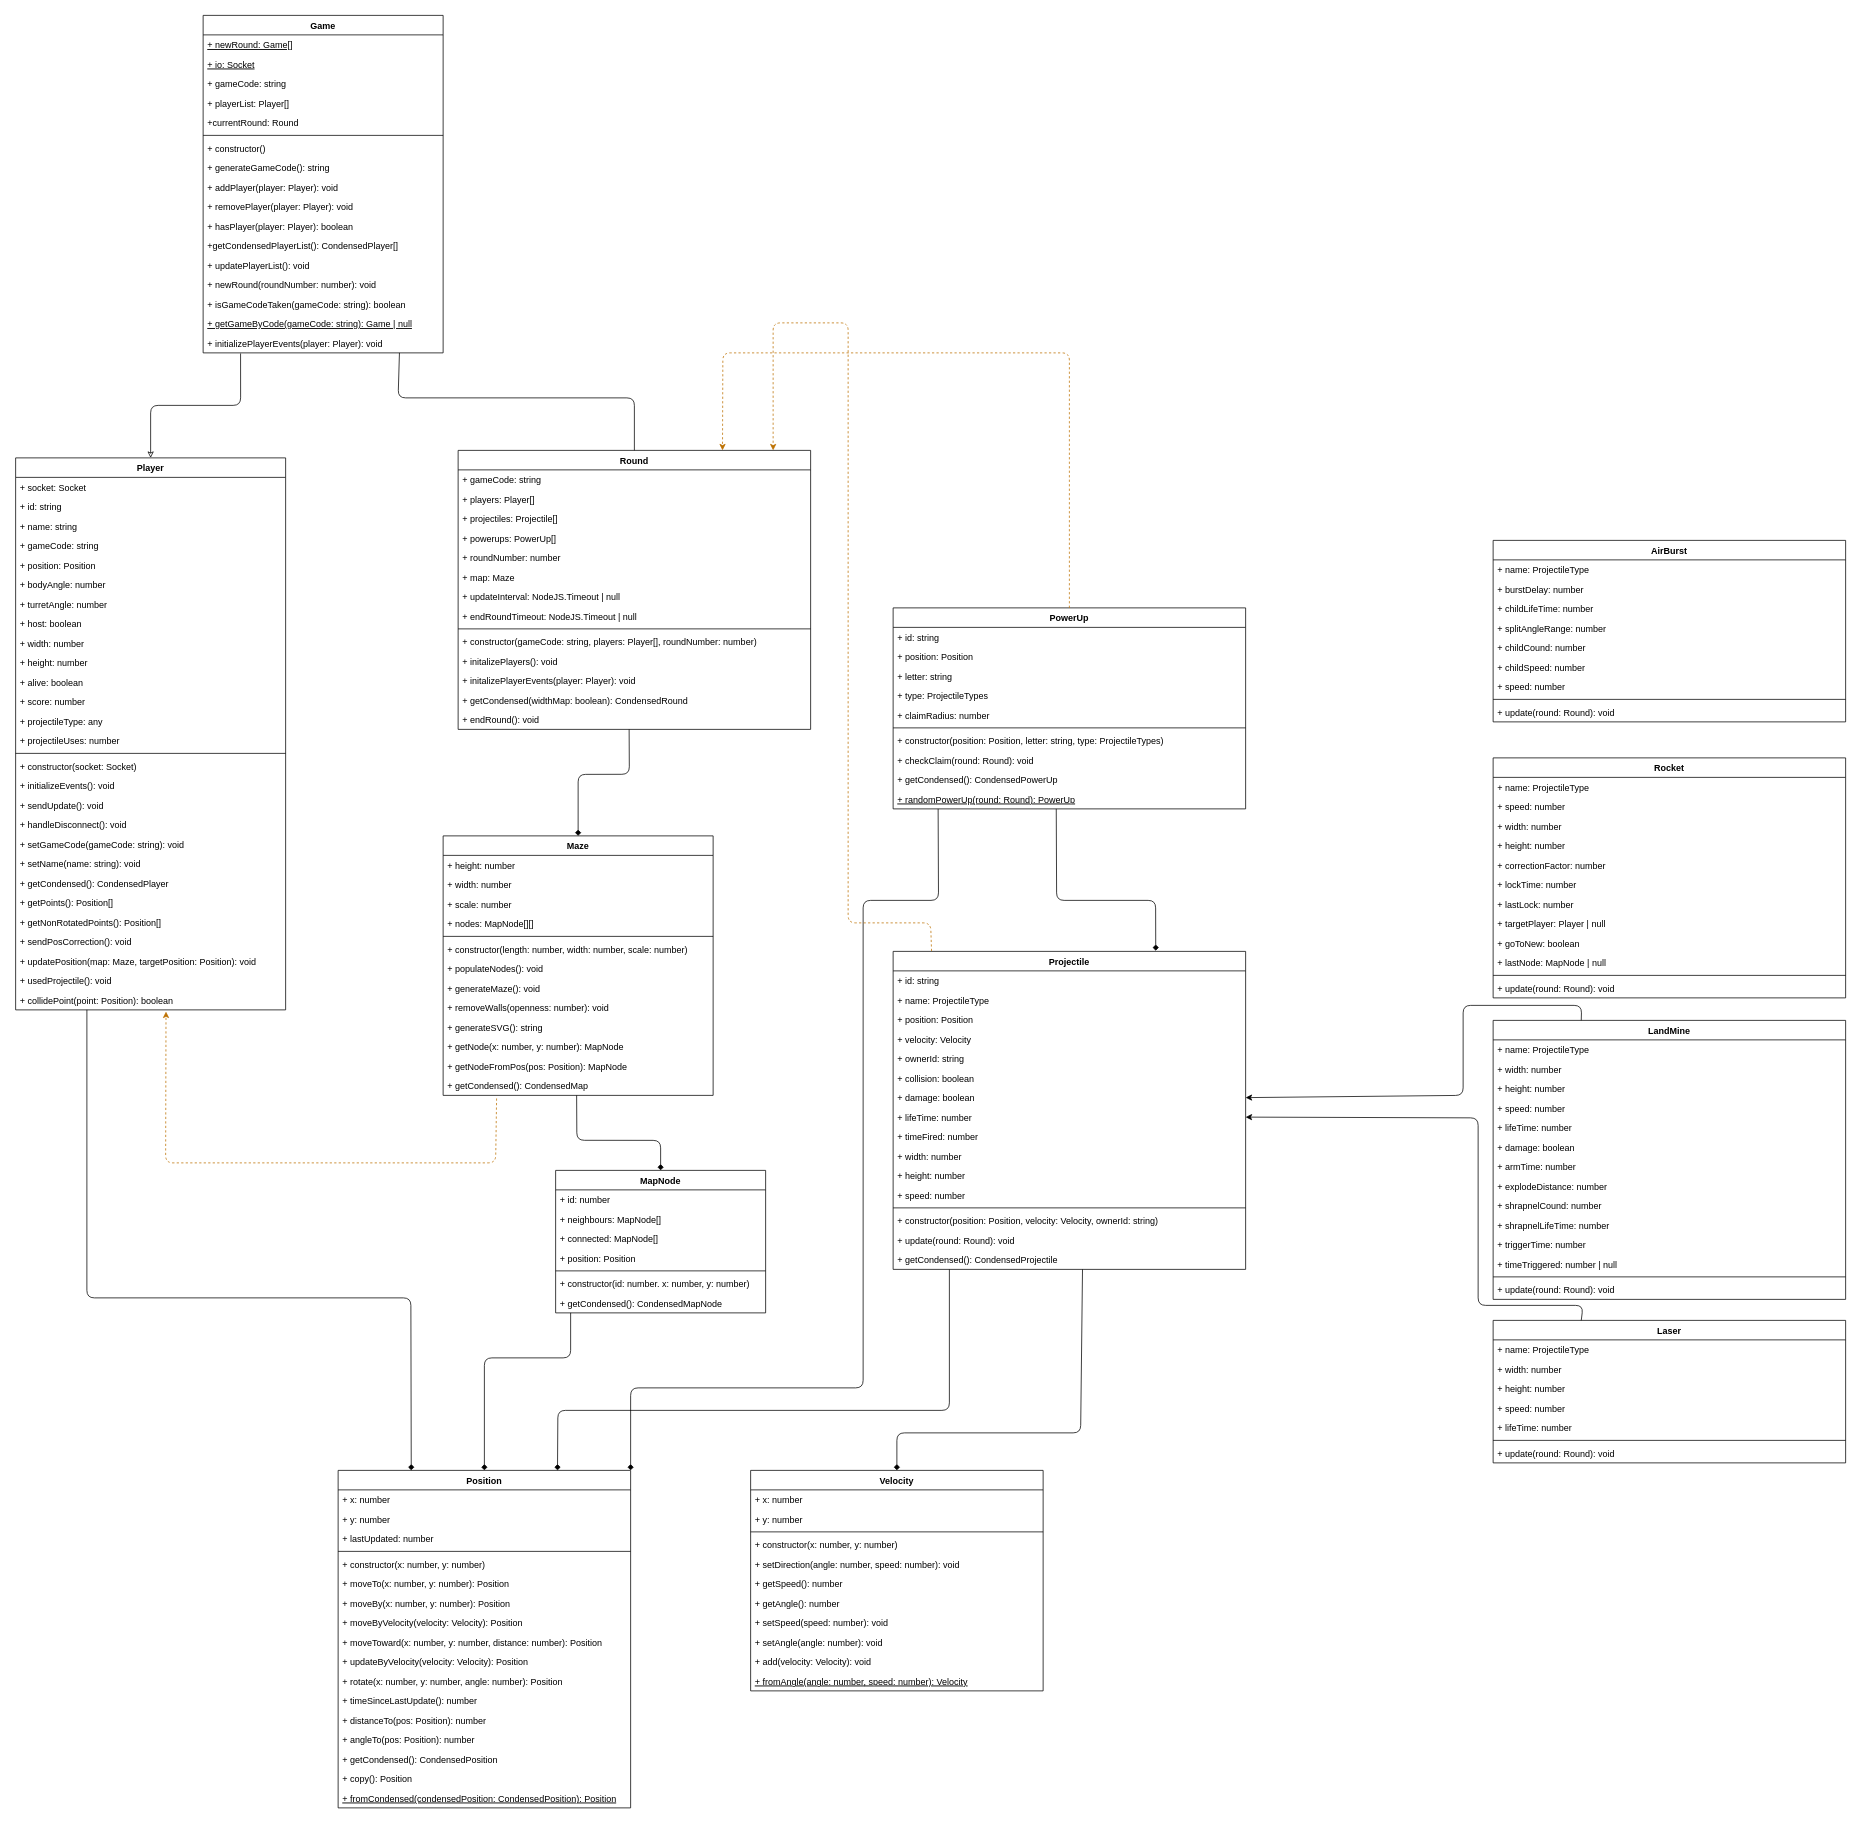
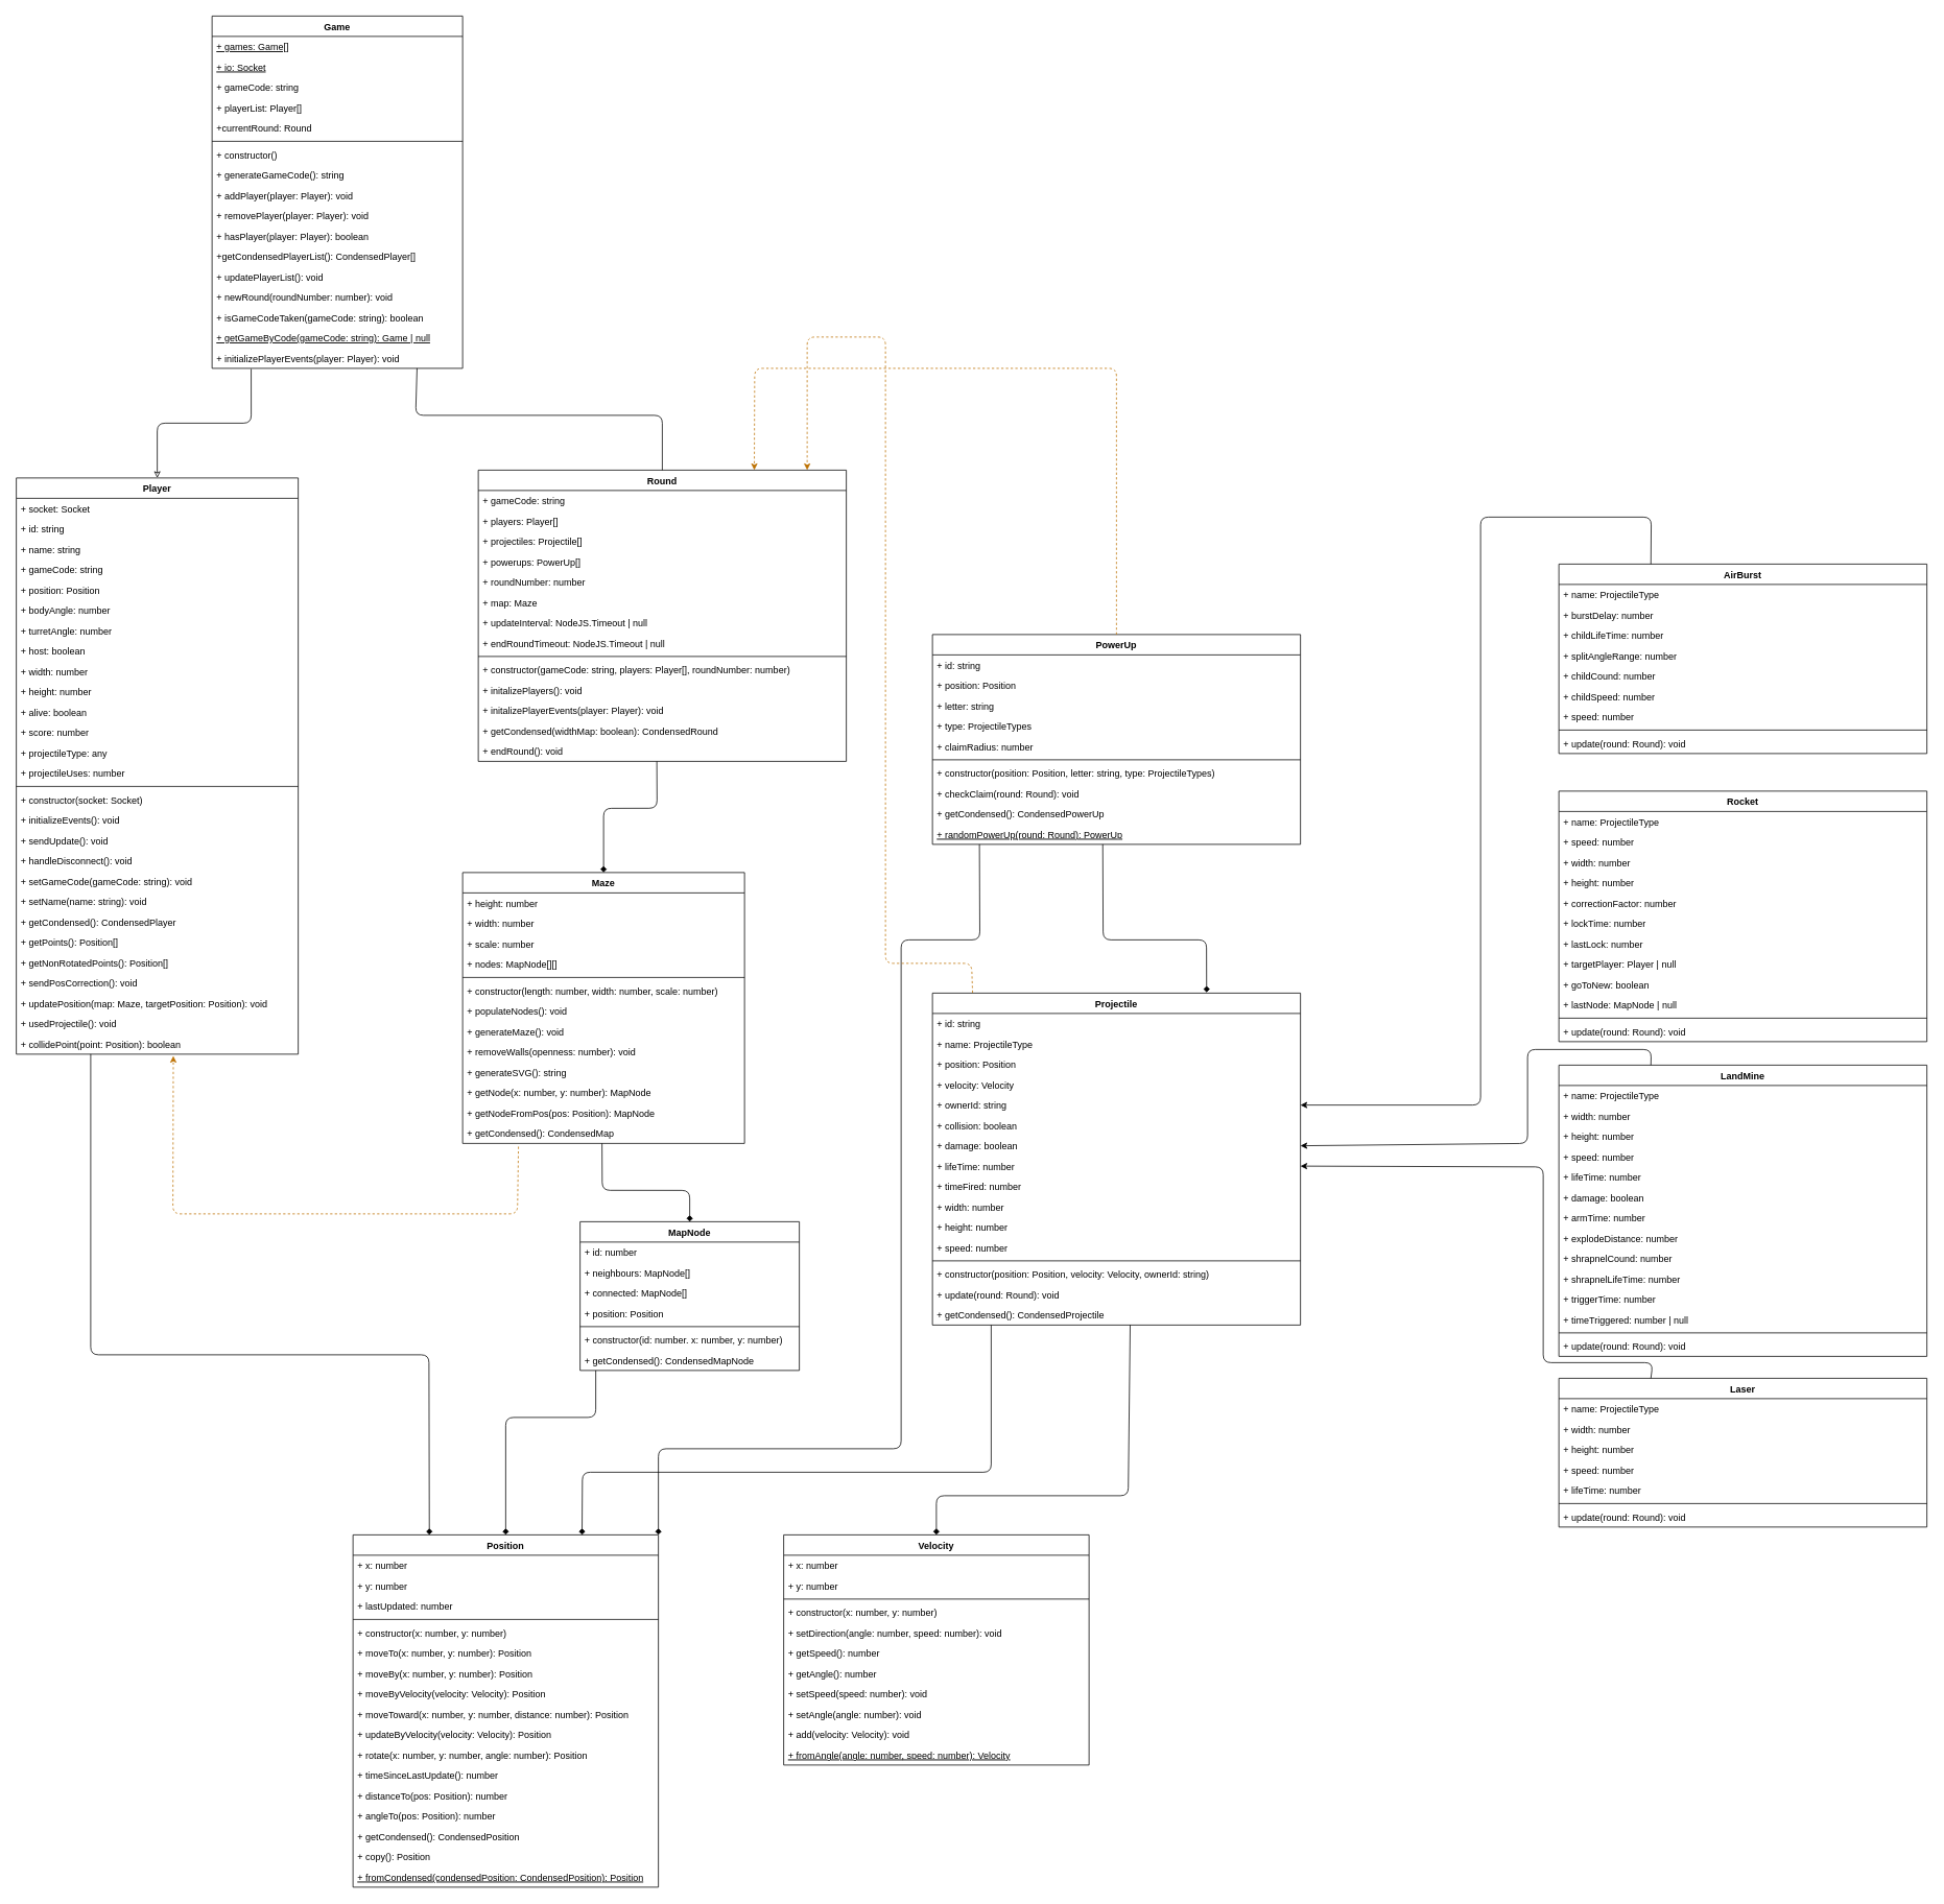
- <mxCell id="3" value="+ newRound: Game[]" style="text;strokeColor=none;fillColor=none;align=left;verticalAlign=top;spacingLeft=4;spacingRight=4;overflow=hidden;rotatable=0;points=[[0,0.5],[1,0.5]];portConstraint=eastwest;fontStyle=4" parent="2" vertex="1"><mxGeometry y="26" width="320" height="26" as="geometry" /></mxCell>
+ <mxCell id="3" value="+ games: Game[]" style="text;strokeColor=none;fillColor=none;align=left;verticalAlign=top;spacingLeft=4;spacingRight=4;overflow=hidden;rotatable=0;points=[[0,0.5],[1,0.5]];portConstraint=eastwest;fontStyle=4" parent="2" vertex="1"><mxGeometry y="26" width="320" height="26" as="geometry" /></mxCell>
+ <mxCell id="198" value="" style="endArrow=classic;html=1;exitX=0.25;exitY=0;exitDx=0;exitDy=0;endFill=1;startArrow=none;fillColor=#000000;entryX=1;entryY=0.5;entryDx=0;entryDy=0;" edge="1" parent="1" source="105" target="93"><mxGeometry width="50" height="50" relative="1" as="geometry"><mxPoint x="1867.5" y="550" as="sourcePoint" /><mxPoint x="1890" y="1460" as="targetPoint" /><Array as="points"><mxPoint x="2108" y="660" /><mxPoint x="1890" y="660" /><mxPoint x="1890" y="1411" /></Array></mxGeometry></mxCell>
